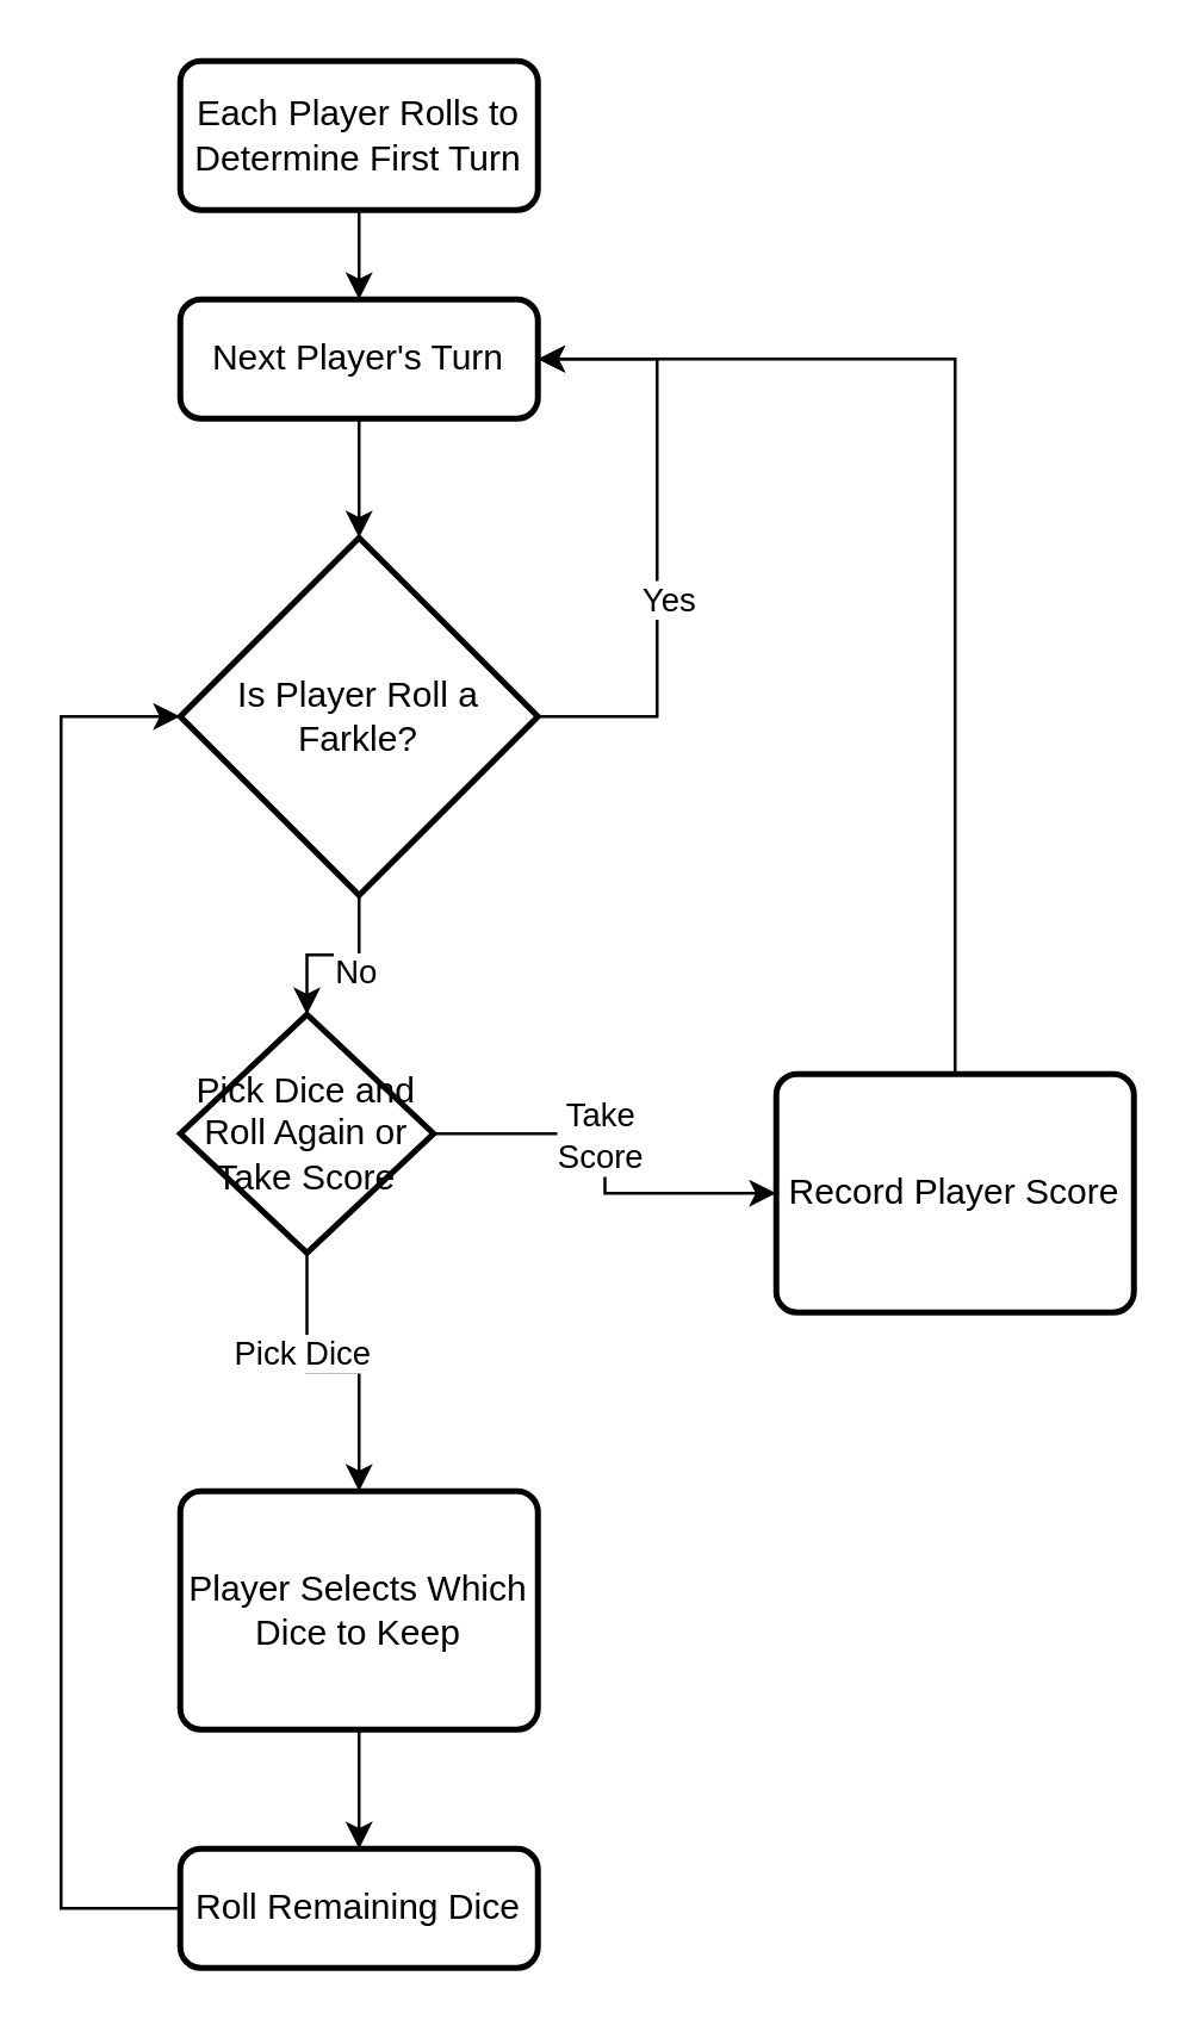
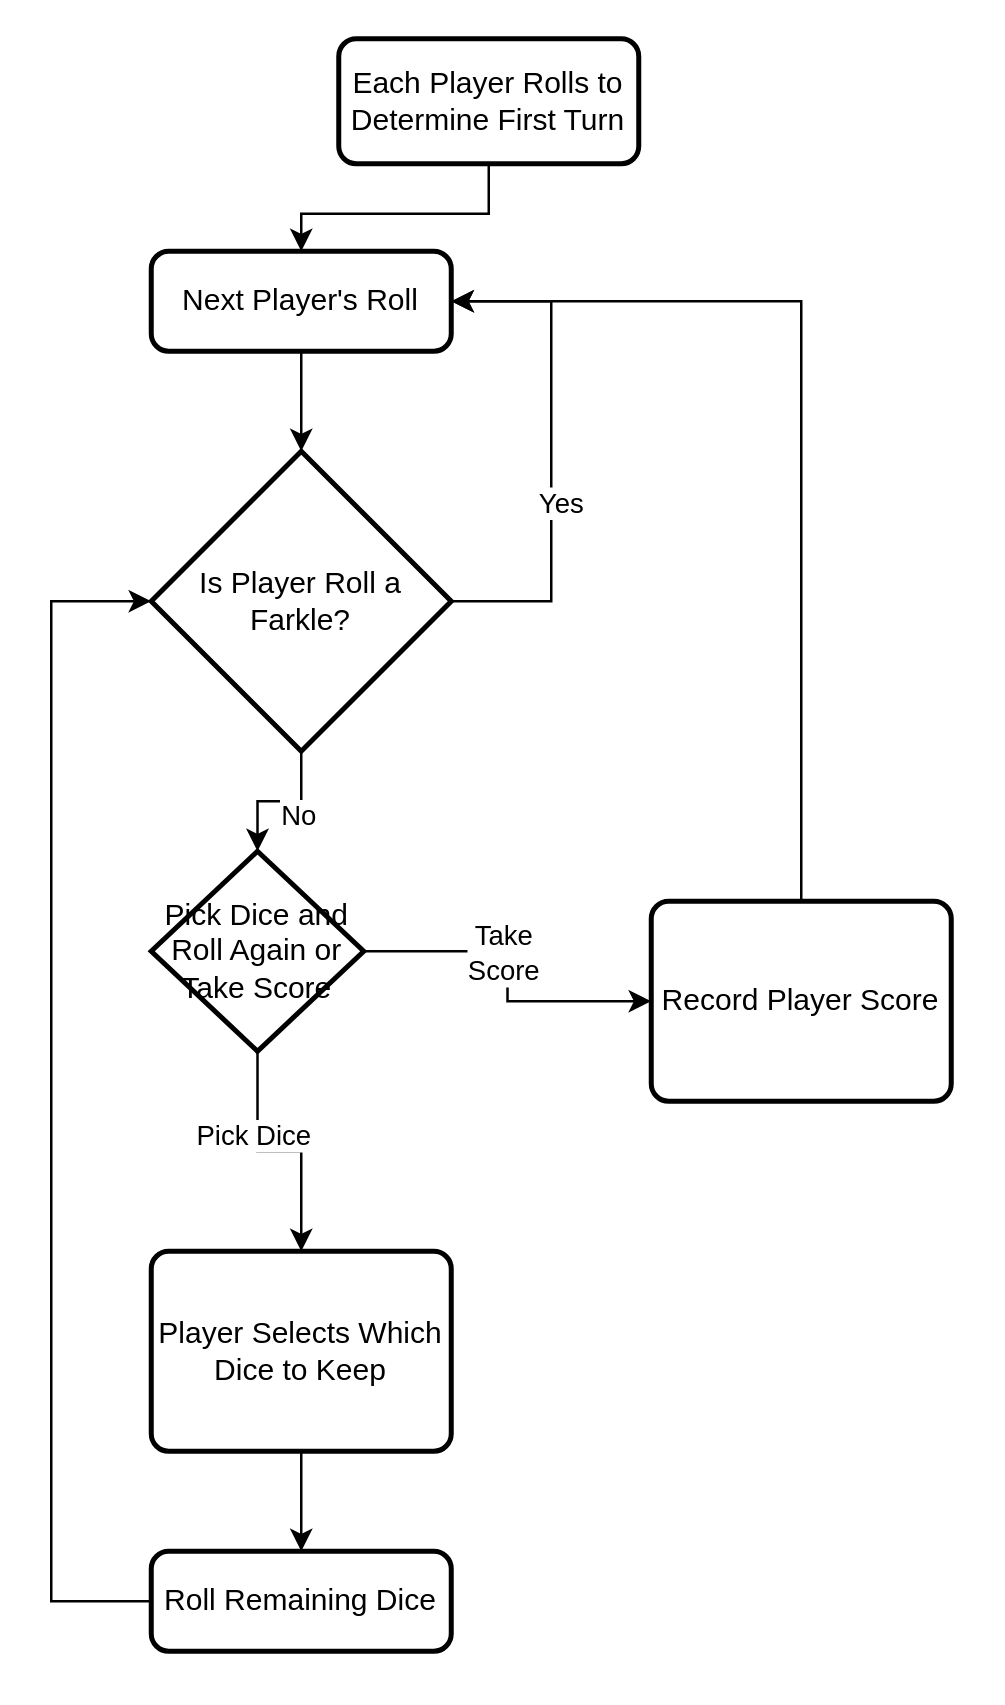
- <mxCell id="3" value="Each Player Rolls to Determine First Turn" style="rounded=1;whiteSpace=wrap;html=1;absoluteArcSize=1;arcSize=14;strokeWidth=2;" vertex="1" parent="1"><mxGeometry x="60" y="20" width="120" height="50" as="geometry" /></mxCell>
+ <mxCell id="3" value="Each Player Rolls to Determine First Turn" style="rounded=1;whiteSpace=wrap;html=1;absoluteArcSize=1;arcSize=14;strokeWidth=2;" vertex="1" parent="1"><mxGeometry x="135" y="15" width="120" height="50" as="geometry" /></mxCell>
- <mxCell id="5" value="Next Player's Turn" style="rounded=1;whiteSpace=wrap;html=1;absoluteArcSize=1;arcSize=14;strokeWidth=2;" vertex="1" parent="1"><mxGeometry x="60" y="100" width="120" height="40" as="geometry" /></mxCell>
+ <mxCell id="5" value="Next Player's Roll" style="rounded=1;whiteSpace=wrap;html=1;absoluteArcSize=1;arcSize=14;strokeWidth=2;" vertex="1" parent="1"><mxGeometry x="60" y="100" width="120" height="40" as="geometry" /></mxCell>
